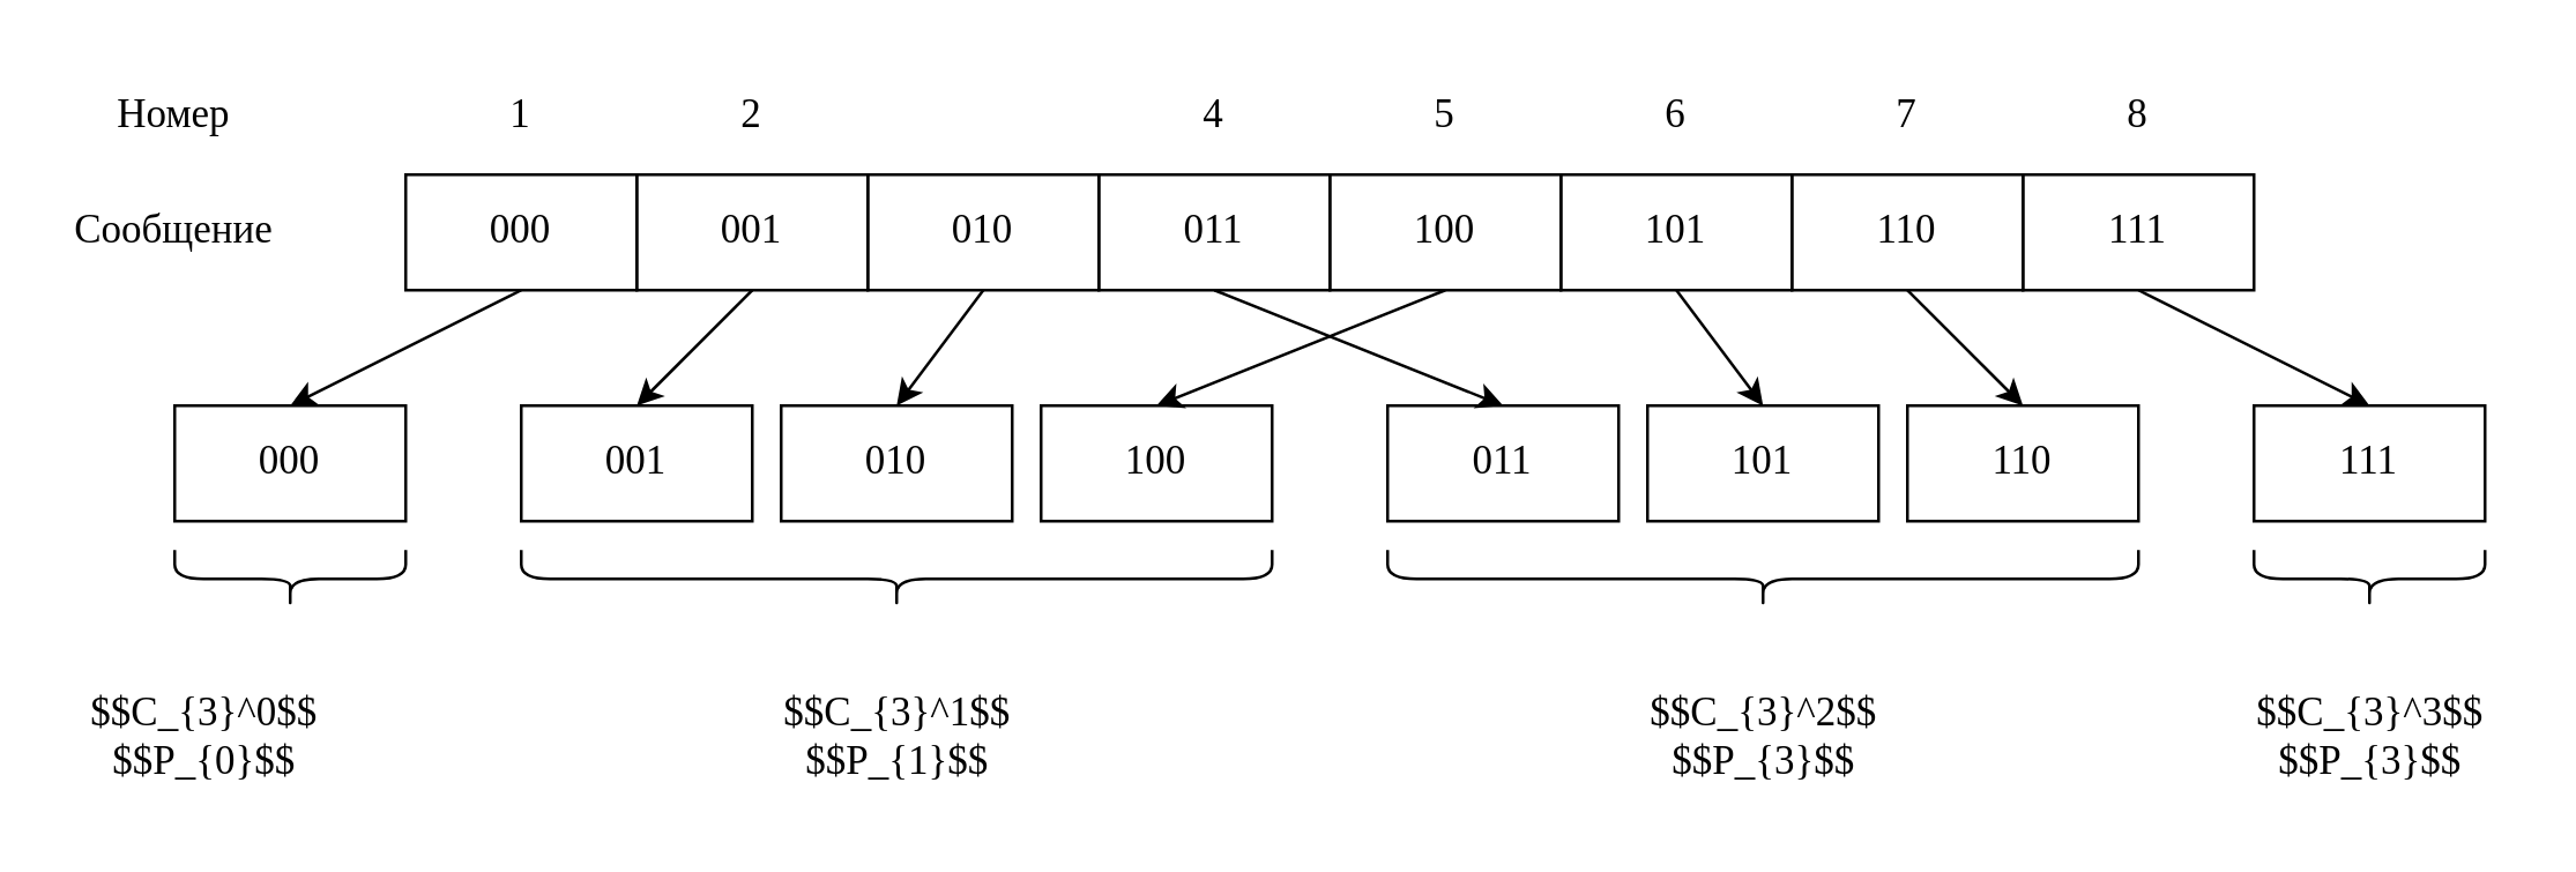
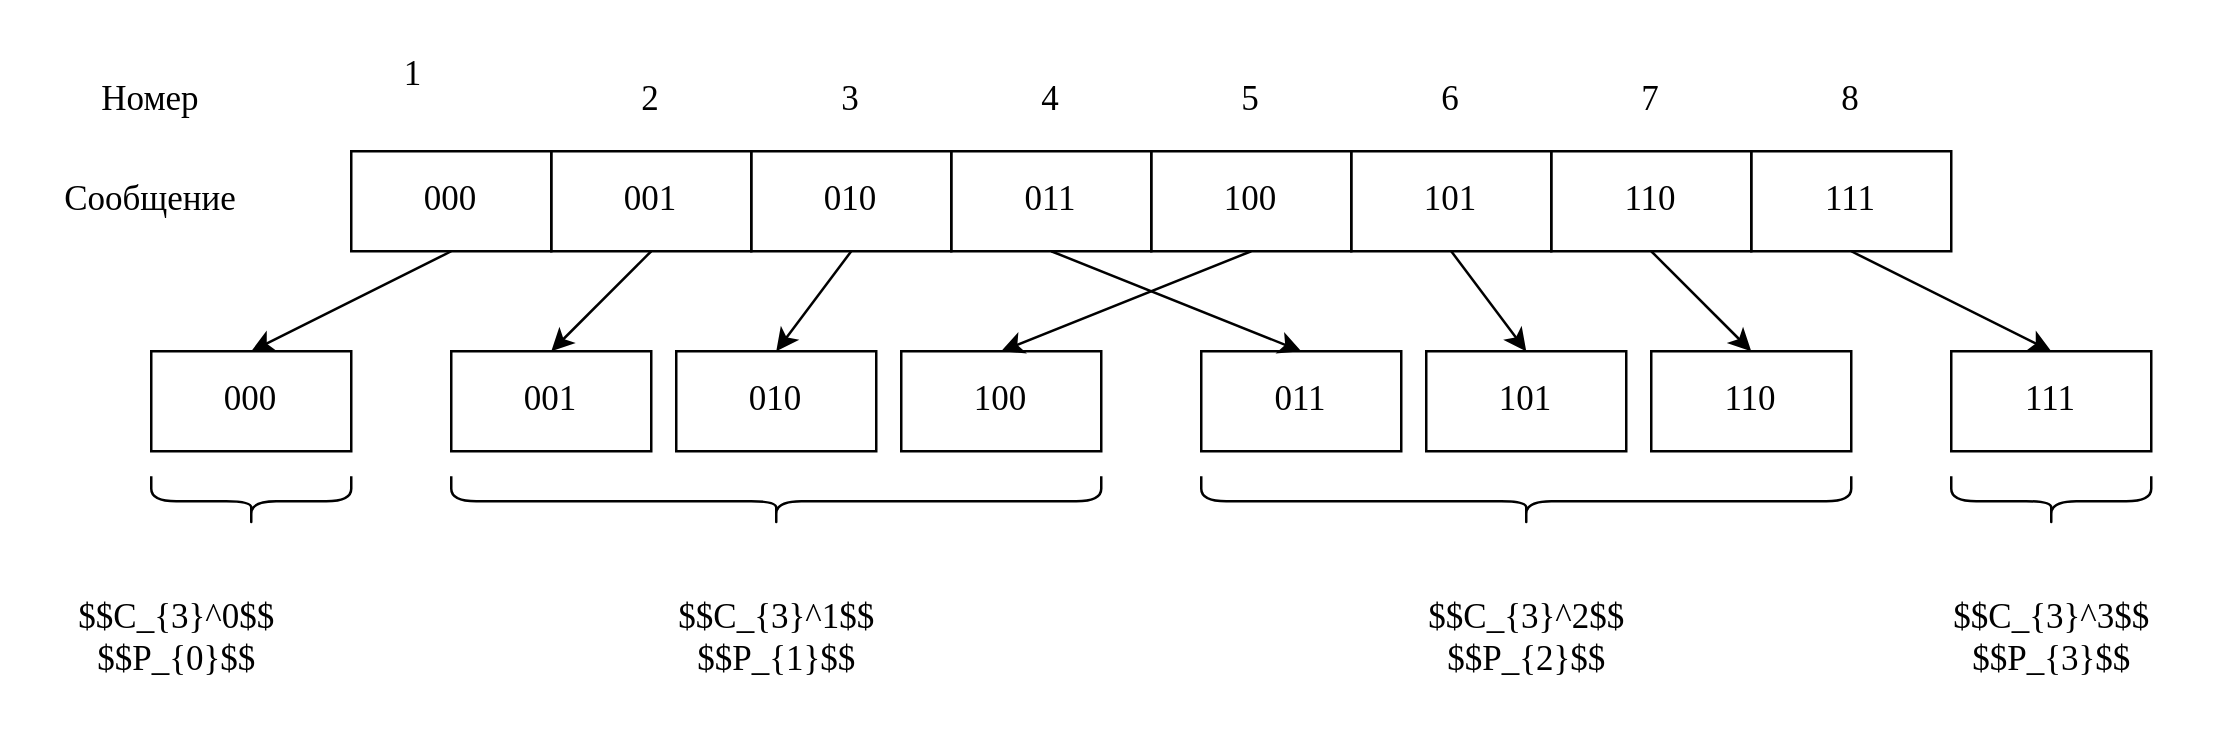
- <mxCell id="6" value="1" style="text;html=1;strokeColor=none;fillColor=none;align=center;verticalAlign=middle;whiteSpace=wrap;rounded=0;fontFamily=Times New Roman;fontSize=14;" vertex="1" parent="1"><mxGeometry x="140" y="20" width="80" height="40" as="geometry" /></mxCell>
+ <mxCell id="6" value="1" style="text;html=1;strokeColor=none;fillColor=none;align=center;verticalAlign=middle;whiteSpace=wrap;rounded=0;fontFamily=Times New Roman;fontSize=14;" vertex="1" parent="1"><mxGeometry x="125" y="10" width="80" height="40" as="geometry" /></mxCell>
+ <mxCell id="12" value="3" style="text;html=1;strokeColor=none;fillColor=none;align=center;verticalAlign=middle;whiteSpace=wrap;rounded=0;fontFamily=Times New Roman;fontSize=14;" vertex="1" parent="1"><mxGeometry x="300" y="20" width="80" height="40" as="geometry" /></mxCell>
- <mxCell id="38" value="&lt;div&gt;$$C_{3}^2$$&lt;/div&gt;&lt;div&gt;$$P_{3}$$&lt;br&gt;&lt;/div&gt;" style="text;html=1;align=center;verticalAlign=middle;resizable=0;points=[];autosize=1;strokeColor=none;fillColor=none;fontSize=14;fontFamily=Times New Roman;" vertex="1" parent="1"><mxGeometry x="560" y="230" width="100" height="50" as="geometry" /></mxCell>
+ <mxCell id="38" value="&lt;div&gt;$$C_{3}^2$$&lt;/div&gt;&lt;div&gt;$$P_{2}$$&lt;br&gt;&lt;/div&gt;" style="text;html=1;align=center;verticalAlign=middle;resizable=0;points=[];autosize=1;strokeColor=none;fillColor=none;fontSize=14;fontFamily=Times New Roman;" vertex="1" parent="1"><mxGeometry x="560" y="230" width="100" height="50" as="geometry" /></mxCell>
